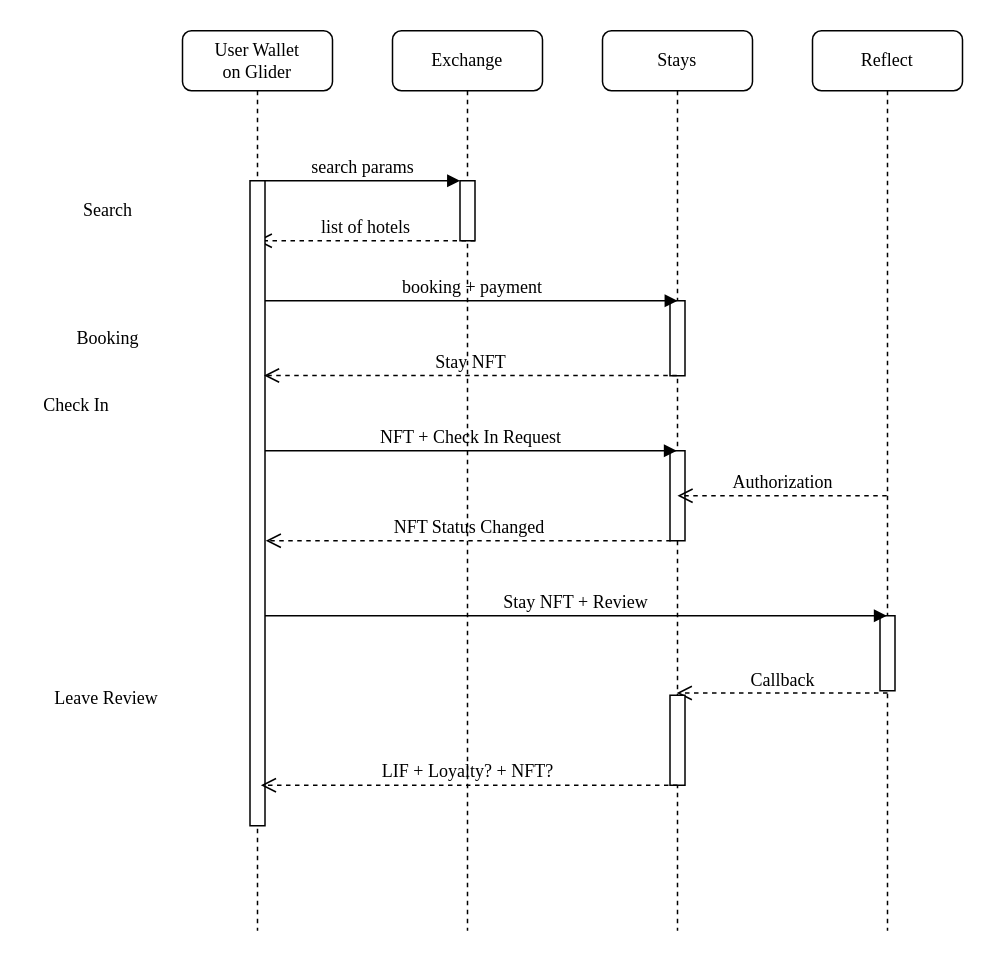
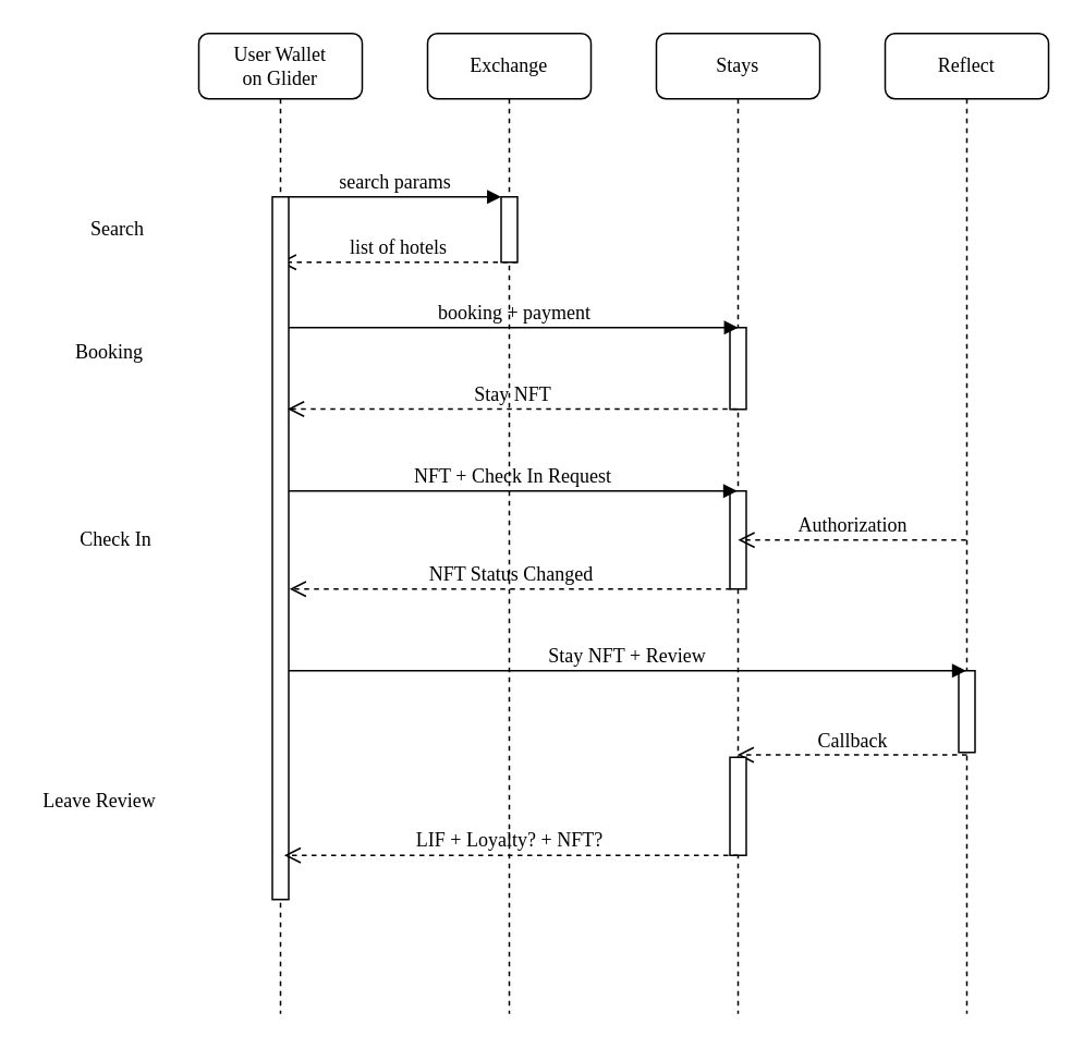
- <mxCell id="23" value="Booking" style="text;html=1;align=center;verticalAlign=middle;resizable=0;points=[];autosize=1;strokeColor=none;fillColor=none;fontSize=12;fontFamily=Oxygen Mono;" vertex="1" parent="1"><mxGeometry x="36" y="215" width="70" height="20" as="geometry" /></mxCell>
+ <mxCell id="23" value="Booking" style="text;html=1;align=center;verticalAlign=middle;resizable=0;points=[];autosize=1;strokeColor=none;fillColor=none;fontSize=12;fontFamily=Oxygen Mono;" vertex="1" parent="1"><mxGeometry x="31" y="205" width="70" height="20" as="geometry" /></mxCell>
- <mxCell id="24" value="Check In" style="text;html=1;align=center;verticalAlign=middle;resizable=0;points=[];autosize=1;strokeColor=none;fillColor=none;fontSize=12;fontFamily=Oxygen Mono;" vertex="1" parent="1"><mxGeometry x="15" y="260" width="70" height="20" as="geometry" /></mxCell>
+ <mxCell id="24" value="Check In" style="text;html=1;align=center;verticalAlign=middle;resizable=0;points=[];autosize=1;strokeColor=none;fillColor=none;fontSize=12;fontFamily=Oxygen Mono;" vertex="1" parent="1"><mxGeometry x="35" y="320" width="70" height="20" as="geometry" /></mxCell>
- <mxCell id="25" value="Leave Review" style="text;html=1;align=center;verticalAlign=middle;resizable=0;points=[];autosize=1;strokeColor=none;fillColor=none;fontSize=12;fontFamily=Oxygen Mono;" vertex="1" parent="1"><mxGeometry x="20" y="455" width="100" height="20" as="geometry" /></mxCell>
+ <mxCell id="25" value="Leave Review" style="text;html=1;align=center;verticalAlign=middle;resizable=0;points=[];autosize=1;strokeColor=none;fillColor=none;fontSize=12;fontFamily=Oxygen Mono;" vertex="1" parent="1"><mxGeometry x="10" y="480" width="100" height="20" as="geometry" /></mxCell>
